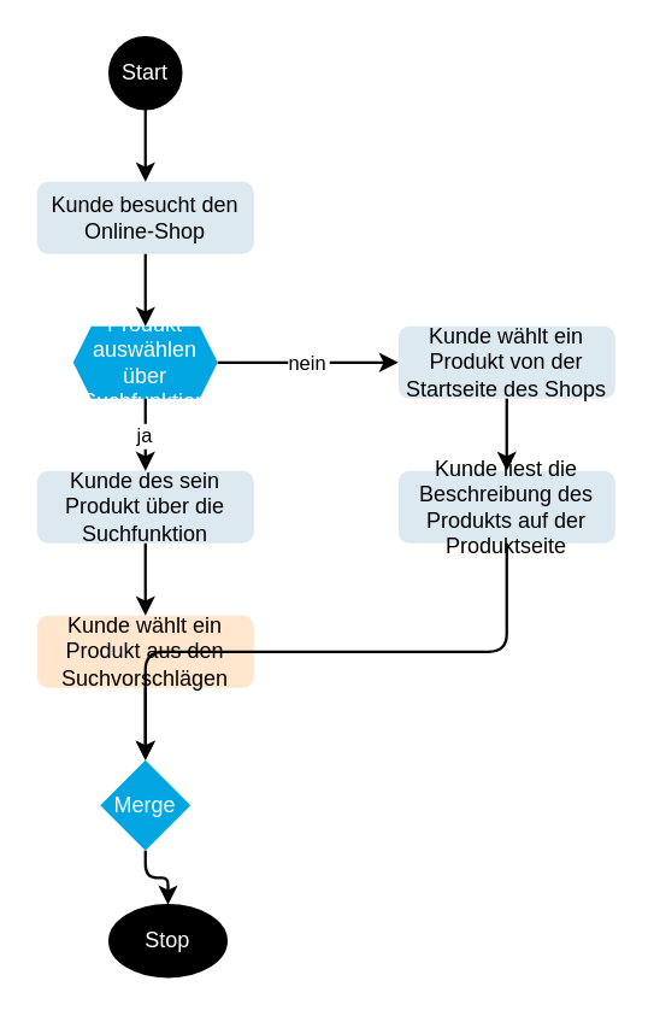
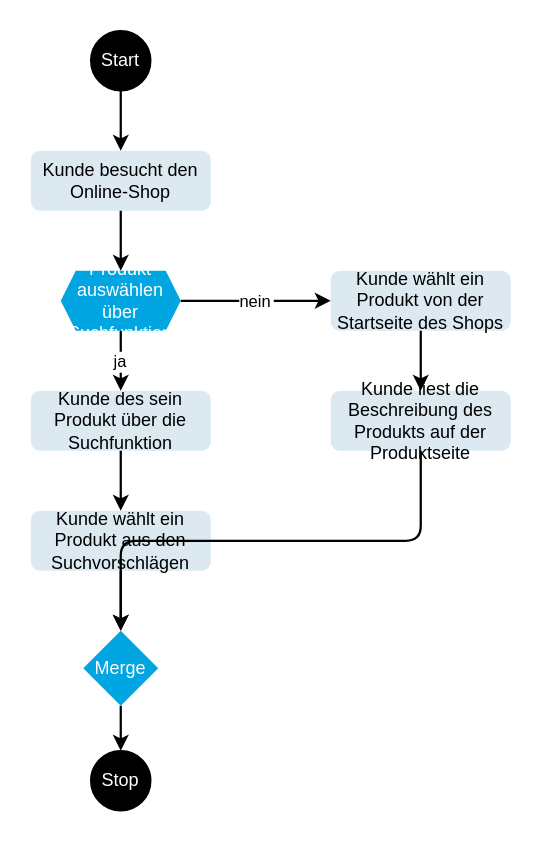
- <mxCell id="6" value="Kunde wählt ein Produkt aus den Suchvorschlägen" style="rounded=1;whiteSpace=wrap;html=1;strokeColor=none;fillColor=#ffe6cc;" vertex="1" parent="1"><mxGeometry x="20" y="340" width="120" height="40" as="geometry" /></mxCell>
+ <mxCell id="6" value="Kunde wählt ein Produkt aus den Suchvorschlägen" style="rounded=1;whiteSpace=wrap;html=1;strokeColor=none;fillColor=#DCE9F1;" vertex="1" parent="1"><mxGeometry x="20" y="340" width="120" height="40" as="geometry" /></mxCell>
- <mxCell id="10" value="Stop" style="ellipse;whiteSpace=wrap;html=1;aspect=fixed;fillColor=#000000;fontColor=#ffffff;" vertex="1" parent="1"><mxGeometry x="60" y="500" width="65" height="40" as="geometry" /></mxCell>
+ <mxCell id="10" value="Stop" style="ellipse;whiteSpace=wrap;html=1;aspect=fixed;fillColor=#000000;fontColor=#ffffff;" vertex="1" parent="1"><mxGeometry x="60" y="500" width="40" height="40" as="geometry" /></mxCell>
